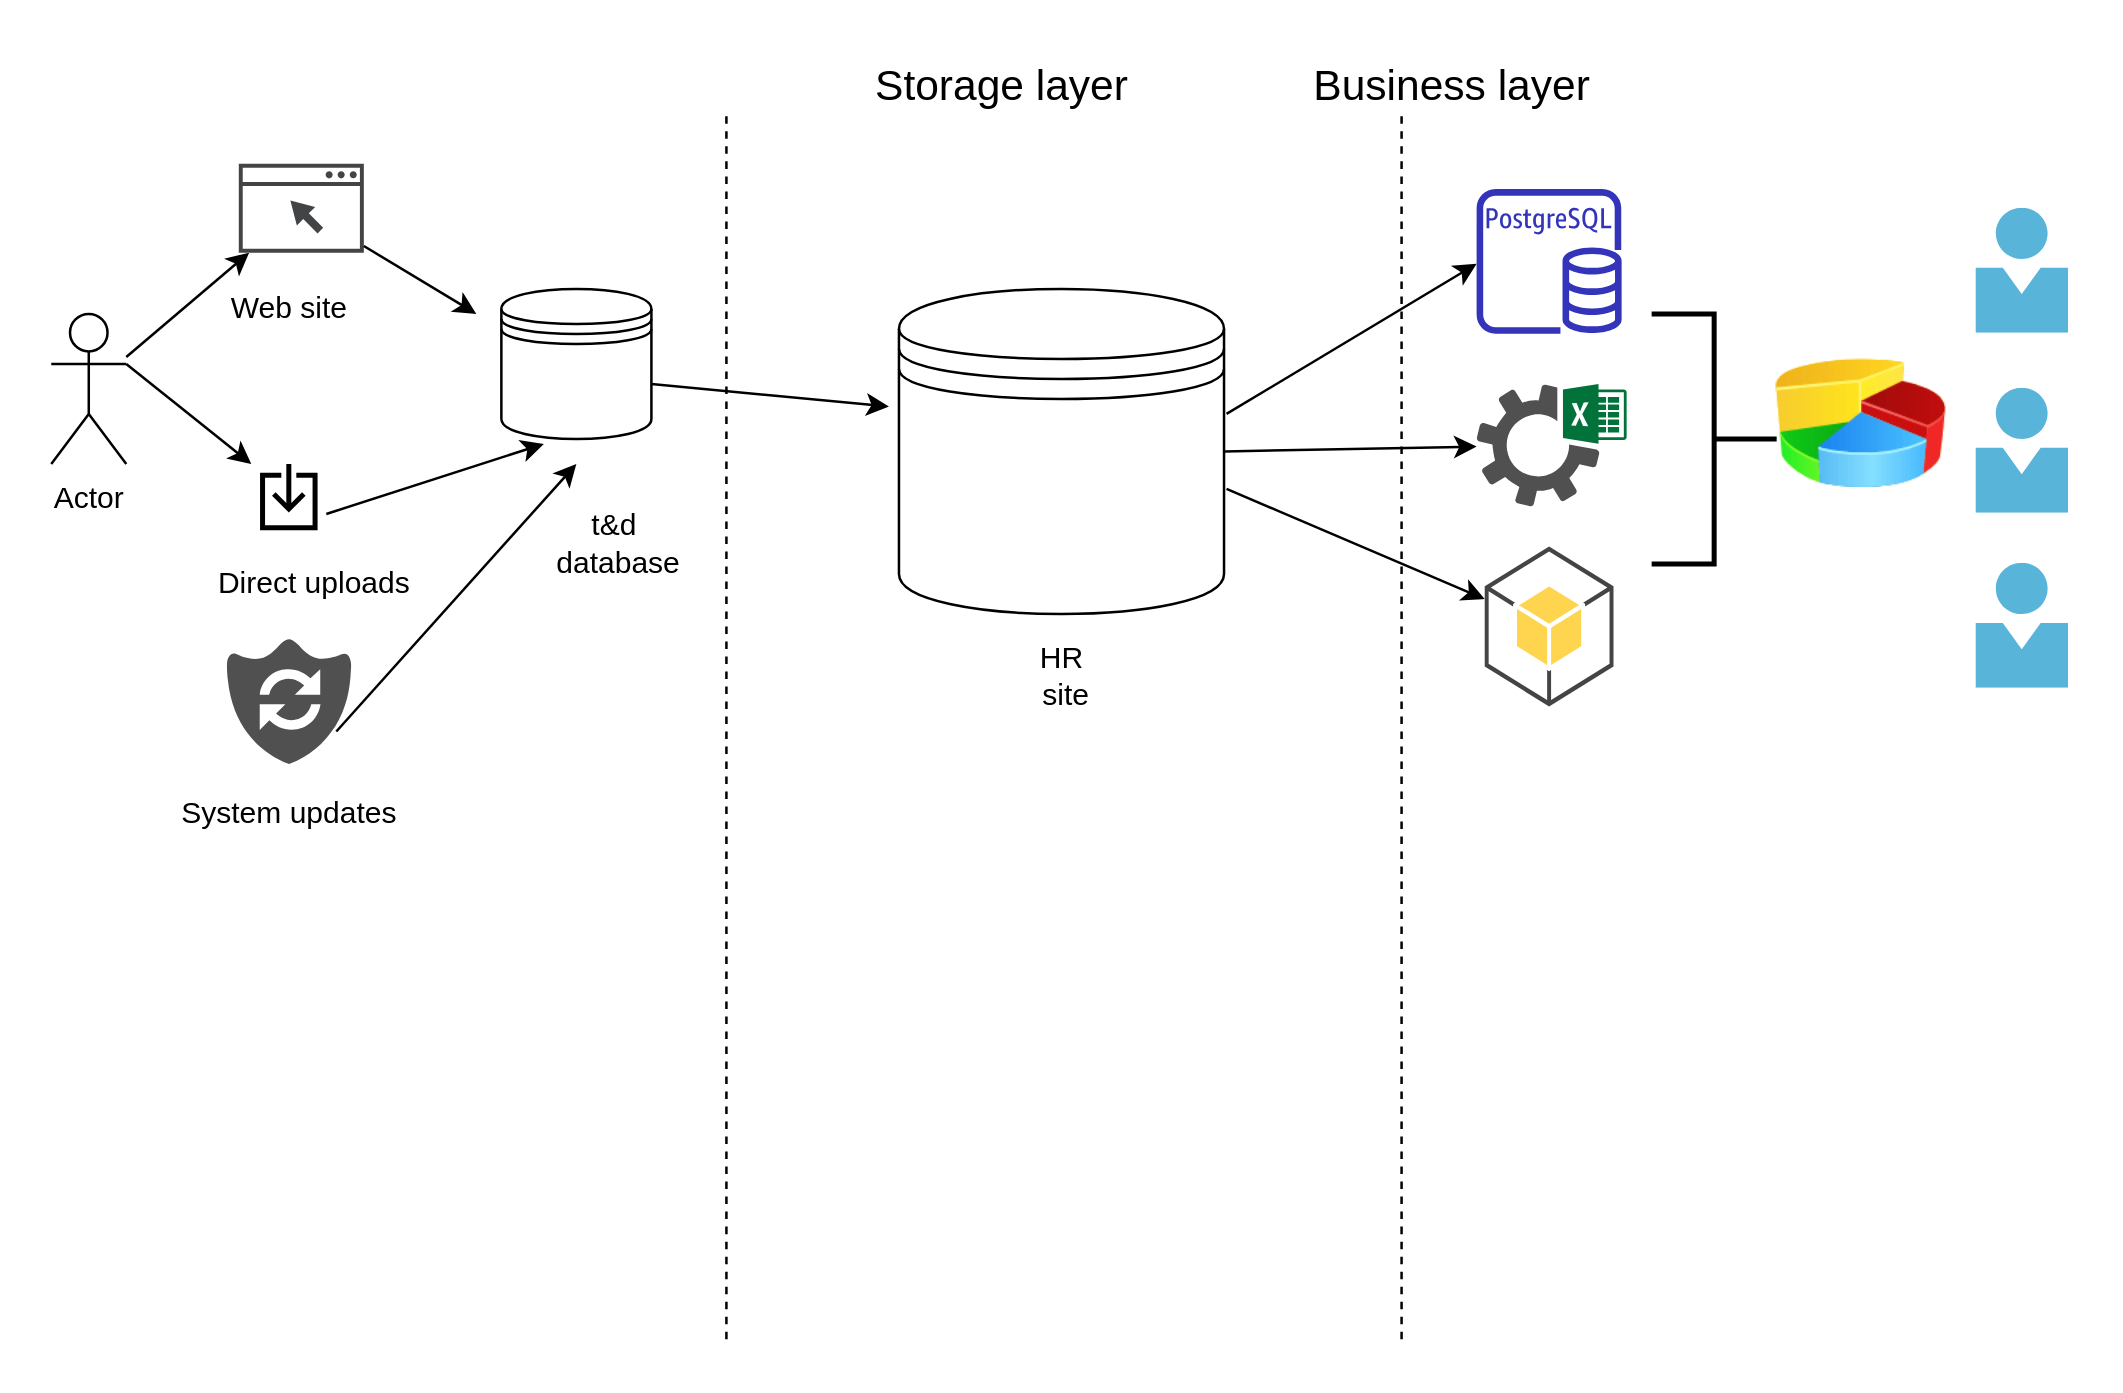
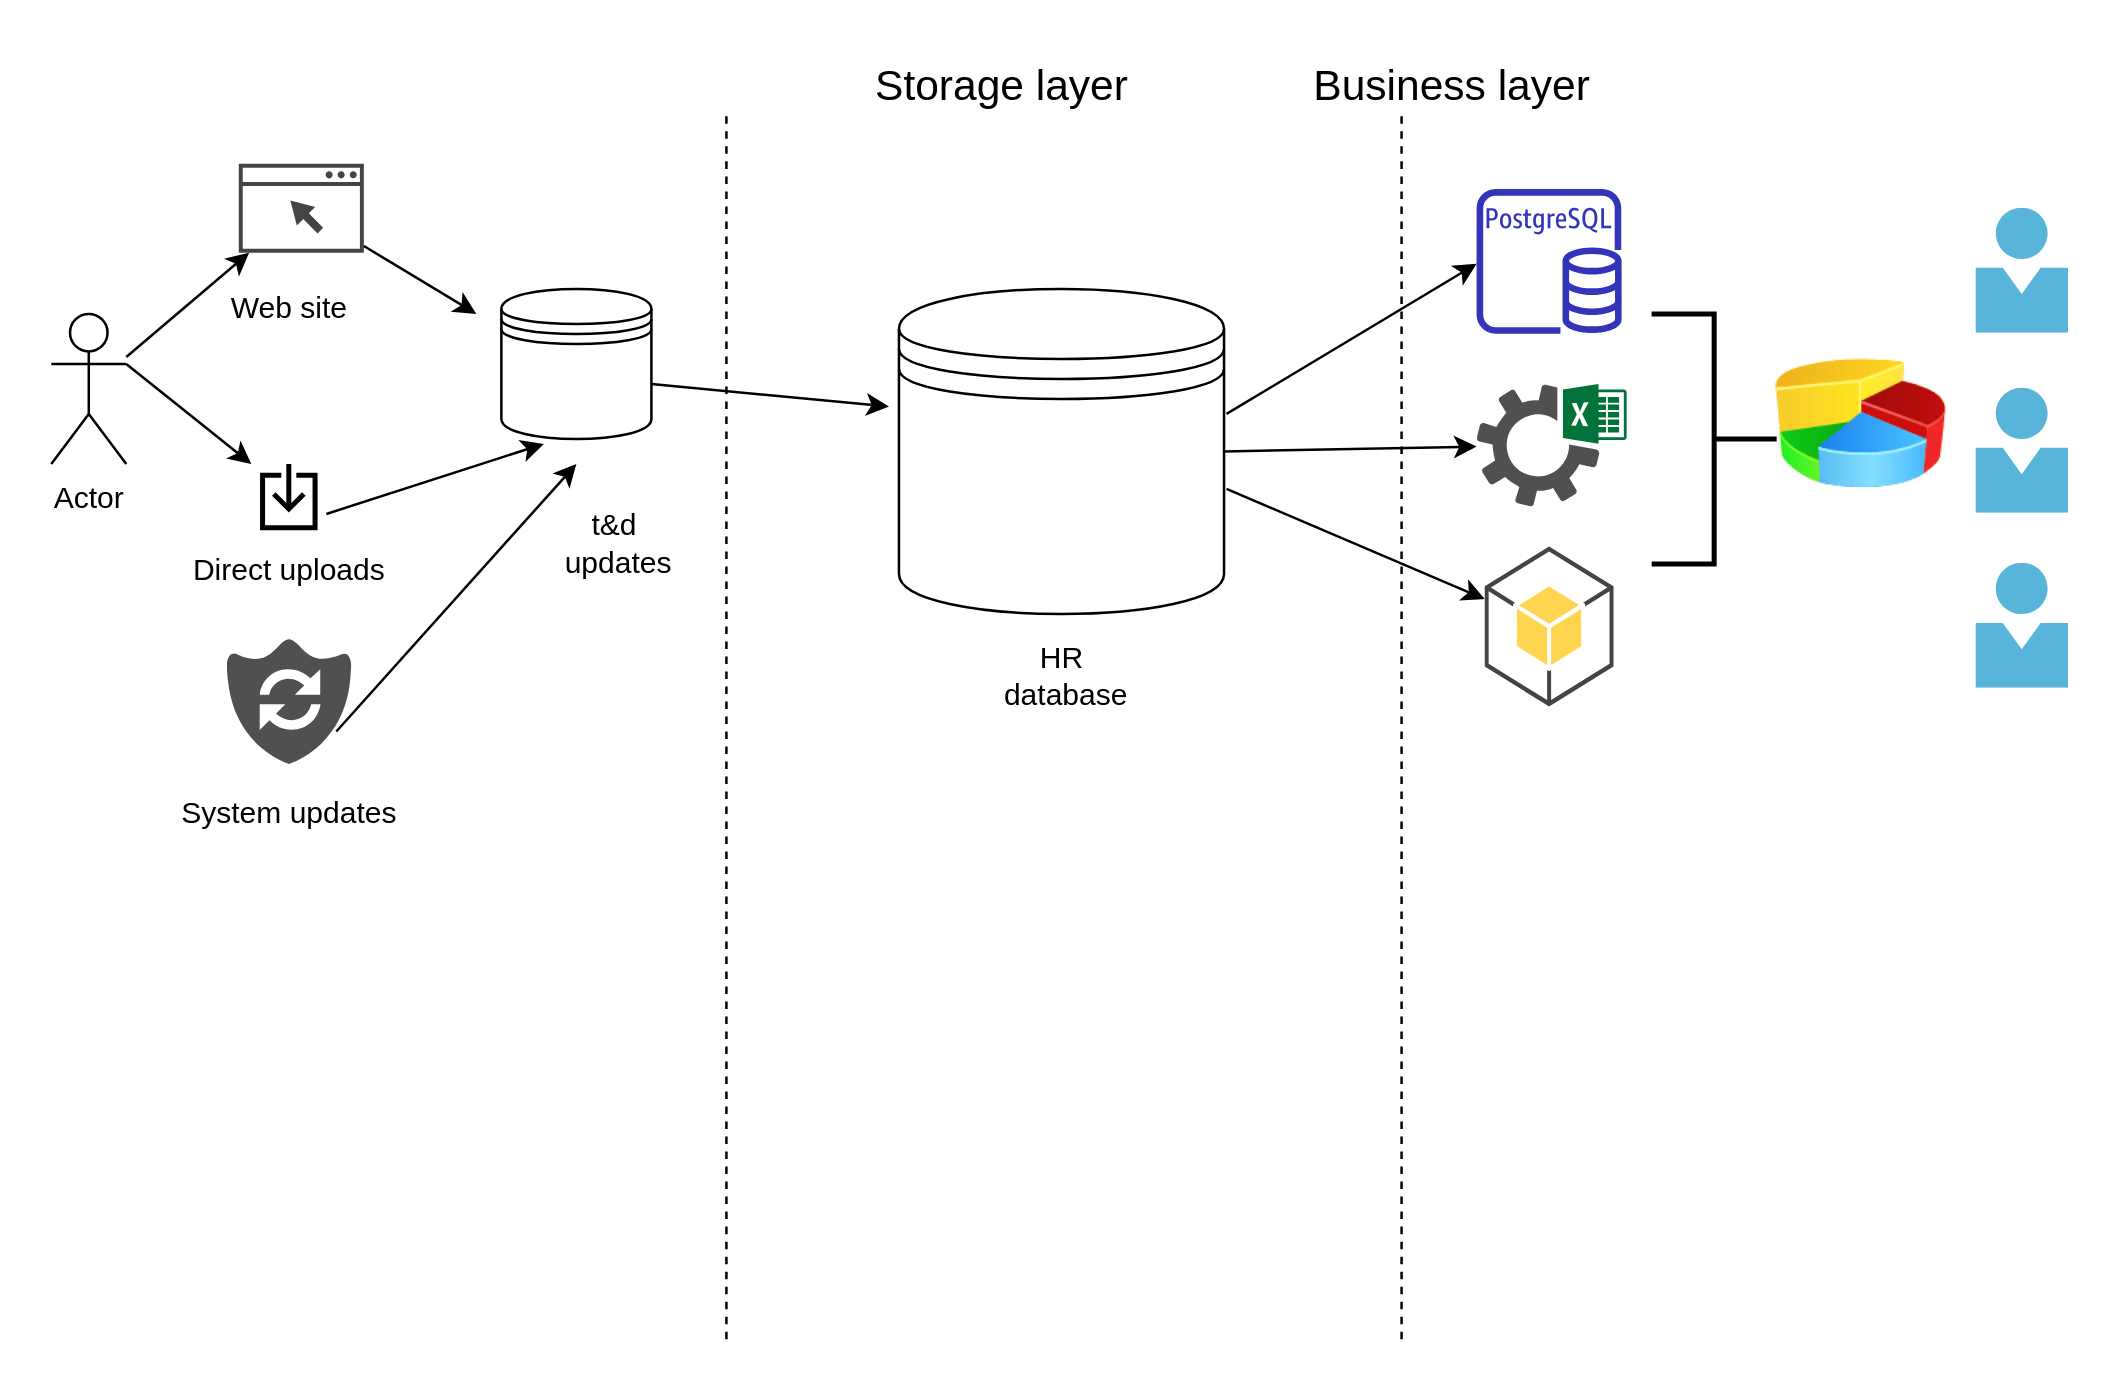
- <mxCell id="28" value="t&amp;amp;d&lt;br&gt;&amp;nbsp;database" style="text;html=1;resizable=0;autosize=1;align=center;verticalAlign=middle;points=[];fillColor=none;strokeColor=none;rounded=0;" vertex="1" parent="1"><mxGeometry x="210" y="202" width="70" height="30" as="geometry" /></mxCell>
+ <mxCell id="28" value="t&amp;amp;d&lt;br&gt;&amp;nbsp;updates" style="text;html=1;resizable=0;autosize=1;align=center;verticalAlign=middle;points=[];fillColor=none;strokeColor=none;rounded=0;" vertex="1" parent="1"><mxGeometry x="210" y="202" width="70" height="30" as="geometry" /></mxCell>
- <mxCell id="23" value="Direct uploads" style="text;html=1;resizable=0;autosize=1;align=center;verticalAlign=middle;points=[];fillColor=none;strokeColor=none;rounded=0;" vertex="1" parent="1"><mxGeometry x="80" y="223" width="90" height="20" as="geometry" /></mxCell>
+ <mxCell id="23" value="Direct uploads" style="text;html=1;resizable=0;autosize=1;align=center;verticalAlign=middle;points=[];fillColor=none;strokeColor=none;rounded=0;" vertex="1" parent="1"><mxGeometry x="70" y="218" width="90" height="20" as="geometry" /></mxCell>
- <mxCell id="30" value="HR&lt;br&gt;&amp;nbsp;site" style="text;html=1;resizable=0;autosize=1;align=center;verticalAlign=middle;points=[];fillColor=none;strokeColor=none;rounded=0;" vertex="1" parent="1"><mxGeometry x="389" y="255" width="70" height="30" as="geometry" /></mxCell>
+ <mxCell id="30" value="HR&lt;br&gt;&amp;nbsp;database" style="text;html=1;resizable=0;autosize=1;align=center;verticalAlign=middle;points=[];fillColor=none;strokeColor=none;rounded=0;" vertex="1" parent="1"><mxGeometry x="389" y="255" width="70" height="30" as="geometry" /></mxCell>
